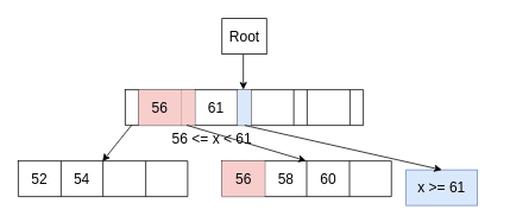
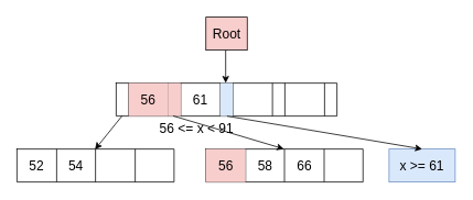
- <mxCell id="21" value="&lt;font style=&quot;font-size: 16px;&quot;&gt;Root&lt;/font&gt;" style="rounded=0;whiteSpace=wrap;html=1;" parent="1" vertex="1"><mxGeometry x="248.5" y="20" width="50" height="40" as="geometry" /></mxCell>
+ <mxCell id="21" value="&lt;font style=&quot;font-size: 16px;&quot;&gt;Root&lt;/font&gt;" style="rounded=0;whiteSpace=wrap;html=1;fillColor=#f8cecc;" parent="1" vertex="1"><mxGeometry x="248.5" y="20" width="50" height="40" as="geometry" /></mxCell>
- <mxCell id="31" value="56 &amp;lt;= x &amp;lt; 61" style="text;html=1;strokeColor=none;fillColor=none;align=center;verticalAlign=middle;whiteSpace=wrap;rounded=0;fontSize=16;" parent="1" vertex="1"><mxGeometry x="176" y="140" width="122.5" height="30" as="geometry" /></mxCell>
+ <mxCell id="31" value="56 &amp;lt;= x &amp;lt; 91" style="text;html=1;strokeColor=none;fillColor=none;align=center;verticalAlign=middle;whiteSpace=wrap;rounded=0;fontSize=16;" parent="1" vertex="1"><mxGeometry x="176" y="140" width="122.5" height="30" as="geometry" /></mxCell>
- <mxCell id="26" value="60" style="shape=partialRectangle;html=1;whiteSpace=wrap;connectable=0;overflow=hidden;top=0;left=0;bottom=0;right=0;pointerEvents=1;fontSize=16;fillColor=none;strokeColor=inherit;" parent="23" vertex="1"><mxGeometry x="95" width="48" height="40" as="geometry"><mxRectangle width="48" height="40" as="alternateBounds" /></mxGeometry></mxCell>
+ <mxCell id="26" value="66" style="shape=partialRectangle;html=1;whiteSpace=wrap;connectable=0;overflow=hidden;top=0;left=0;bottom=0;right=0;pointerEvents=1;fontSize=16;fillColor=none;strokeColor=inherit;" parent="23" vertex="1"><mxGeometry x="95" width="48" height="40" as="geometry"><mxRectangle width="48" height="40" as="alternateBounds" /></mxGeometry></mxCell>
- <mxCell id="28" value="x &amp;gt;= 61" style="text;html=1;strokeColor=#6c8ebf;fillColor=#dae8fc;align=center;verticalAlign=middle;whiteSpace=wrap;rounded=0;fontSize=16;" parent="1" vertex="1"><mxGeometry x="455" y="190" width="80" height="40" as="geometry" /></mxCell>
+ <mxCell id="28" value="x &amp;gt;= 61" style="text;html=1;strokeColor=#6c8ebf;fillColor=#dae8fc;align=center;verticalAlign=middle;whiteSpace=wrap;rounded=0;fontSize=16;" parent="1" vertex="1"><mxGeometry x="470" y="180" width="80" height="40" as="geometry" /></mxCell>
